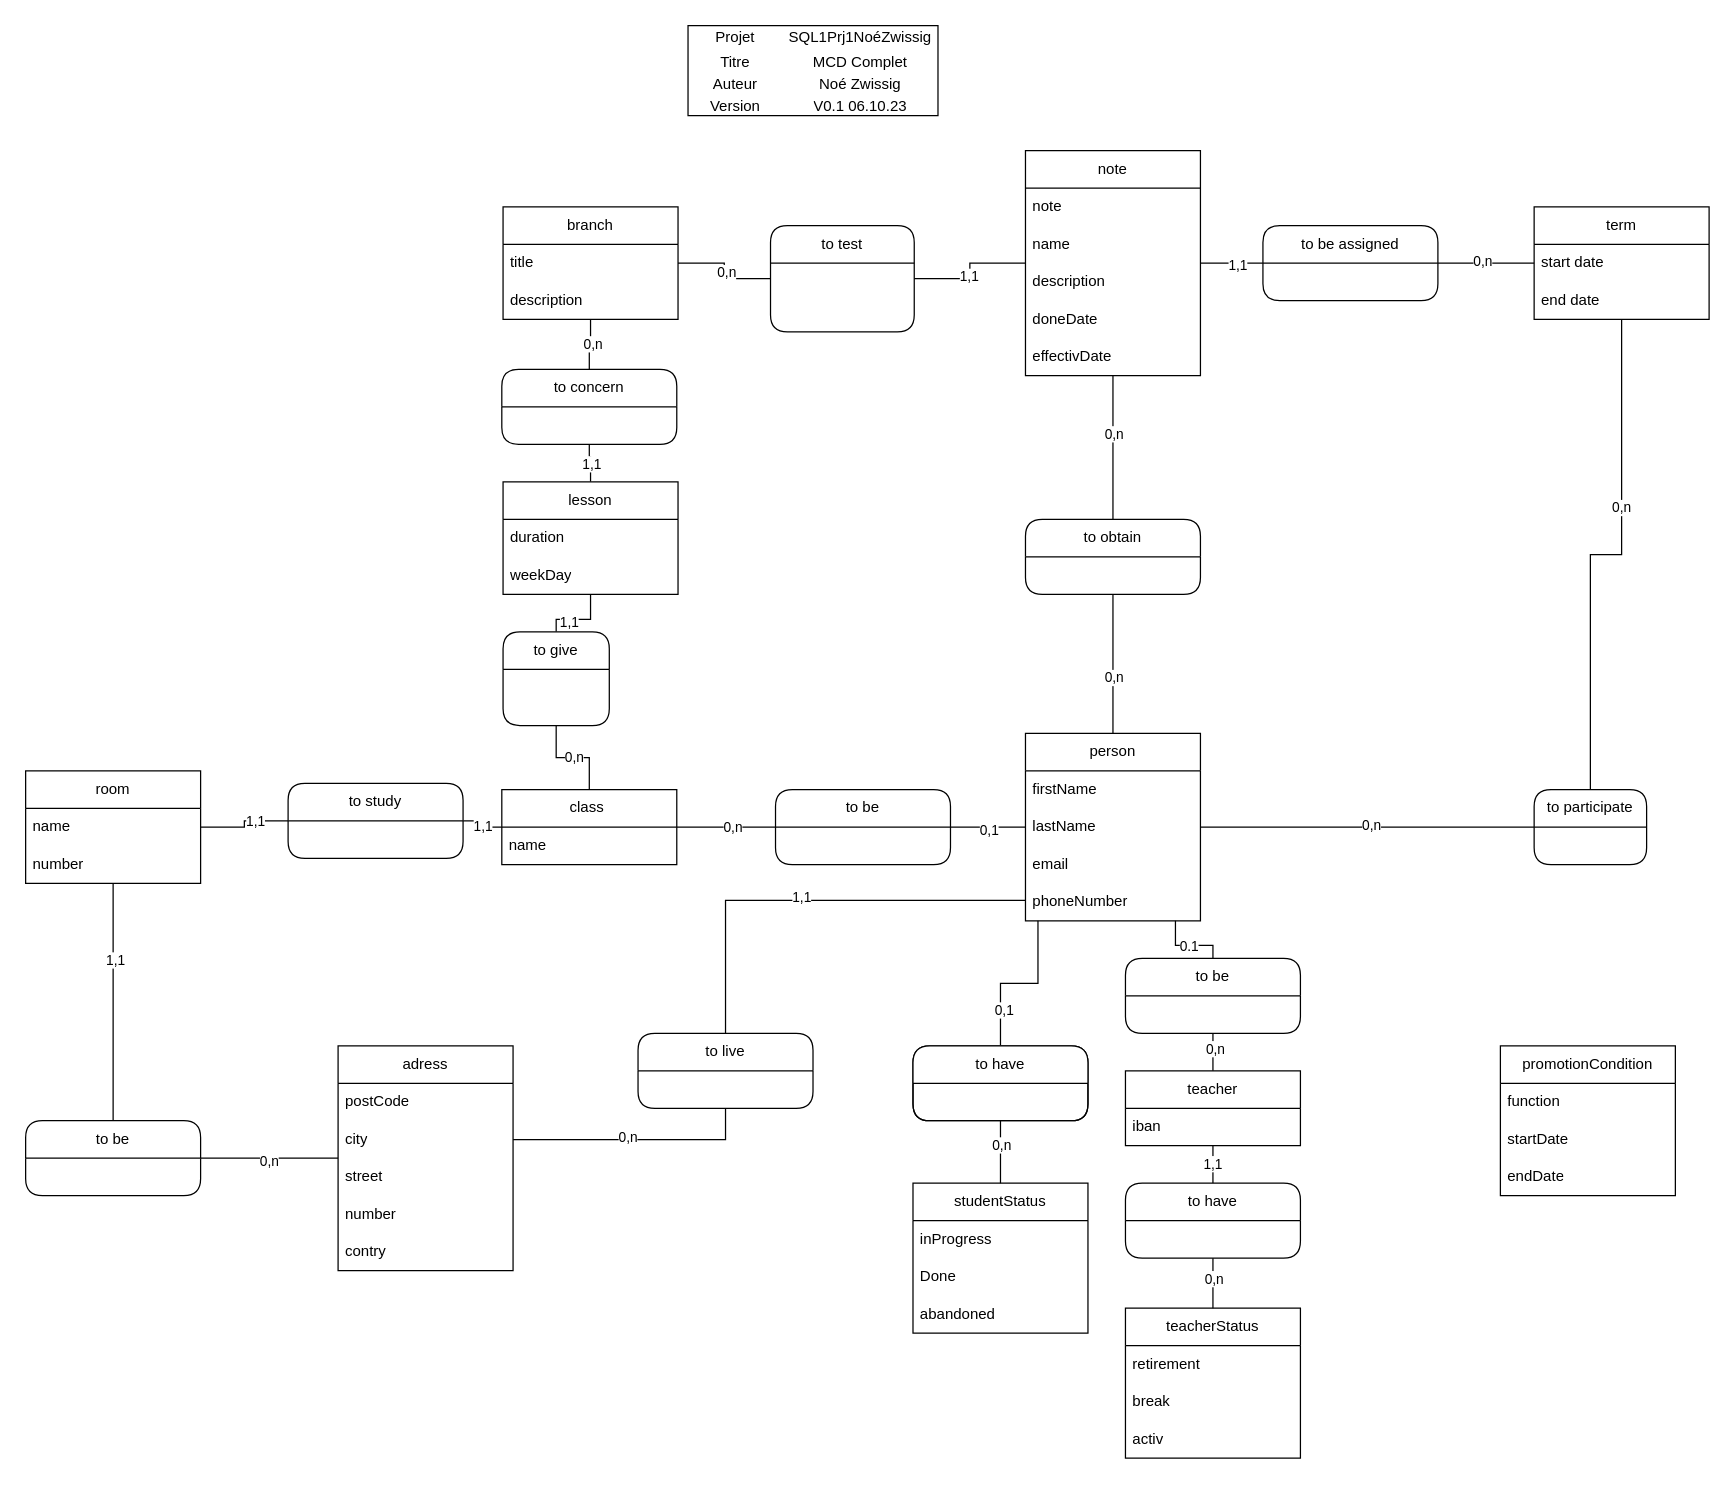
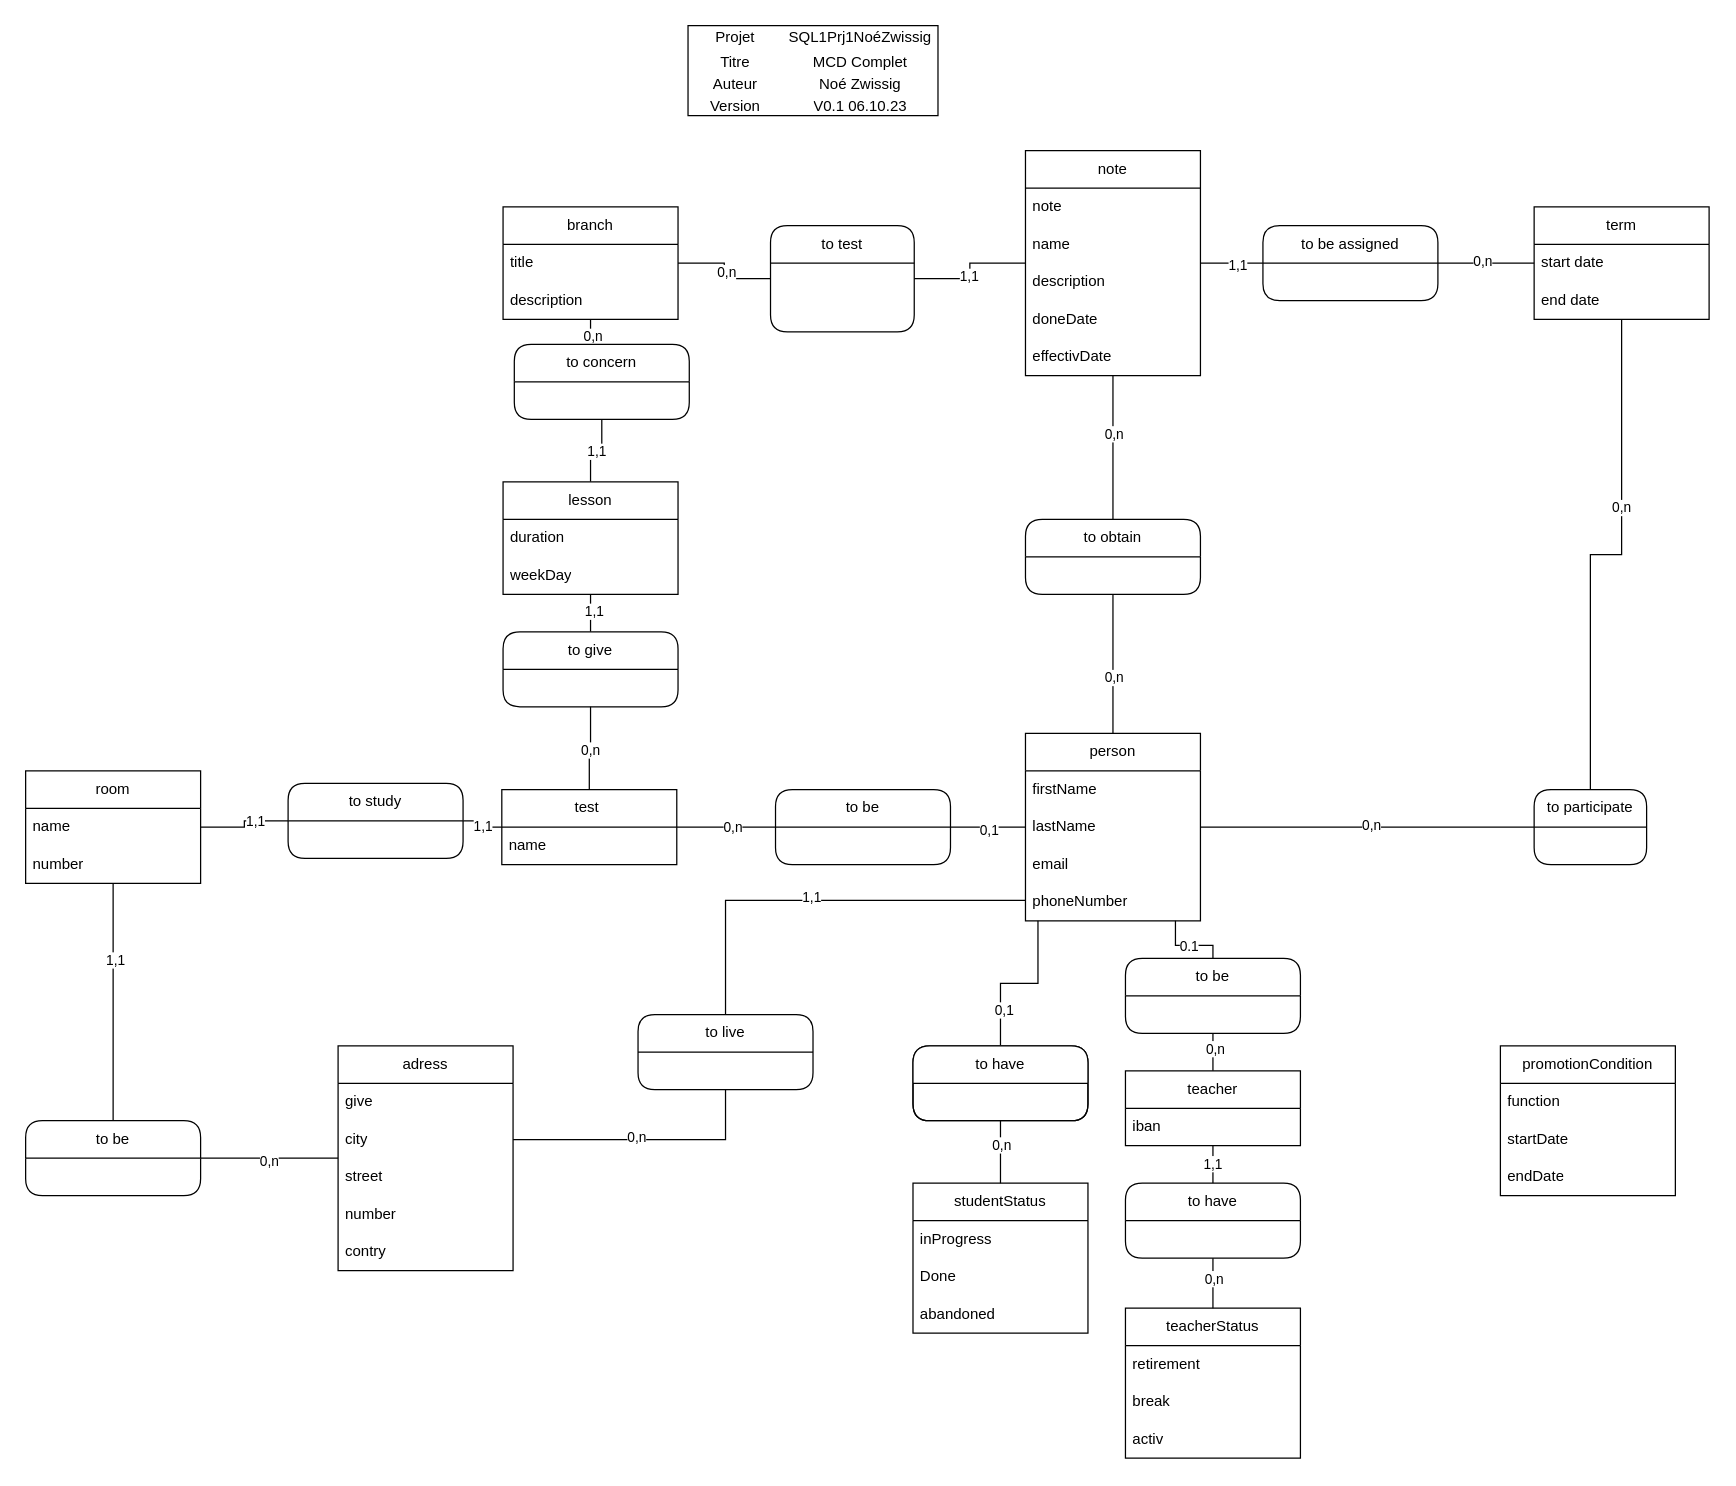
- <mxCell id="111" value="to concern" style="swimlane;fontStyle=0;childLayout=stackLayout;horizontal=1;startSize=30;horizontalStack=0;resizeParent=1;resizeParentMax=0;resizeLast=0;collapsible=1;marginBottom=0;whiteSpace=wrap;html=1;rounded=1;labelBackgroundColor=none;" vertex="1" parent="1"><mxGeometry x="401" y="295" width="140" height="60" as="geometry" /></mxCell>
+ <mxCell id="111" value="to concern" style="swimlane;fontStyle=0;childLayout=stackLayout;horizontal=1;startSize=30;horizontalStack=0;resizeParent=1;resizeParentMax=0;resizeLast=0;collapsible=1;marginBottom=0;whiteSpace=wrap;html=1;rounded=1;labelBackgroundColor=none;" vertex="1" parent="1"><mxGeometry x="411" y="275" width="140" height="60" as="geometry" /></mxCell>
- <mxCell id="118" value="to give" style="swimlane;fontStyle=0;childLayout=stackLayout;horizontal=1;startSize=30;horizontalStack=0;resizeParent=1;resizeParentMax=0;resizeLast=0;collapsible=1;marginBottom=0;whiteSpace=wrap;html=1;rounded=1;labelBackgroundColor=none;" vertex="1" parent="1"><mxGeometry x="402" y="505" width="85" height="75" as="geometry" /></mxCell>
+ <mxCell id="118" value="to give" style="swimlane;fontStyle=0;childLayout=stackLayout;horizontal=1;startSize=30;horizontalStack=0;resizeParent=1;resizeParentMax=0;resizeLast=0;collapsible=1;marginBottom=0;whiteSpace=wrap;html=1;rounded=1;labelBackgroundColor=none;" vertex="1" parent="1"><mxGeometry x="402" y="505" width="140" height="60" as="geometry" /></mxCell>
- <mxCell id="45" value="class&amp;nbsp;" style="swimlane;fontStyle=0;childLayout=stackLayout;horizontal=1;startSize=30;horizontalStack=0;resizeParent=1;resizeParentMax=0;resizeLast=0;collapsible=1;marginBottom=0;whiteSpace=wrap;html=1;labelBackgroundColor=none;" vertex="1" parent="1"><mxGeometry x="401" y="631.25" width="140" height="60" as="geometry" /></mxCell>
+ <mxCell id="45" value="test&amp;nbsp;" style="swimlane;fontStyle=0;childLayout=stackLayout;horizontal=1;startSize=30;horizontalStack=0;resizeParent=1;resizeParentMax=0;resizeLast=0;collapsible=1;marginBottom=0;whiteSpace=wrap;html=1;labelBackgroundColor=none;" vertex="1" parent="1"><mxGeometry x="401" y="631.25" width="140" height="60" as="geometry" /></mxCell>
- <mxCell id="120" value="to live" style="swimlane;fontStyle=0;childLayout=stackLayout;horizontal=1;startSize=30;horizontalStack=0;resizeParent=1;resizeParentMax=0;resizeLast=0;collapsible=1;marginBottom=0;whiteSpace=wrap;html=1;rounded=1;labelBackgroundColor=none;" vertex="1" parent="1"><mxGeometry x="510" y="826.25" width="140" height="60" as="geometry" /></mxCell>
+ <mxCell id="120" value="to live" style="swimlane;fontStyle=0;childLayout=stackLayout;horizontal=1;startSize=30;horizontalStack=0;resizeParent=1;resizeParentMax=0;resizeLast=0;collapsible=1;marginBottom=0;whiteSpace=wrap;html=1;rounded=1;labelBackgroundColor=none;" vertex="1" parent="1"><mxGeometry x="510" y="811.25" width="140" height="60" as="geometry" /></mxCell>
- <mxCell id="87" value="postCode" style="text;strokeColor=none;fillColor=none;align=left;verticalAlign=middle;spacingLeft=4;spacingRight=4;overflow=hidden;points=[[0,0.5],[1,0.5]];portConstraint=eastwest;rotatable=0;whiteSpace=wrap;html=1;labelBackgroundColor=none;" vertex="1" parent="86"><mxGeometry y="30" width="140" height="30" as="geometry" /></mxCell>
+ <mxCell id="87" value="give" style="text;strokeColor=none;fillColor=none;align=left;verticalAlign=middle;spacingLeft=4;spacingRight=4;overflow=hidden;points=[[0,0.5],[1,0.5]];portConstraint=eastwest;rotatable=0;whiteSpace=wrap;html=1;labelBackgroundColor=none;" vertex="1" parent="86"><mxGeometry y="30" width="140" height="30" as="geometry" /></mxCell>
